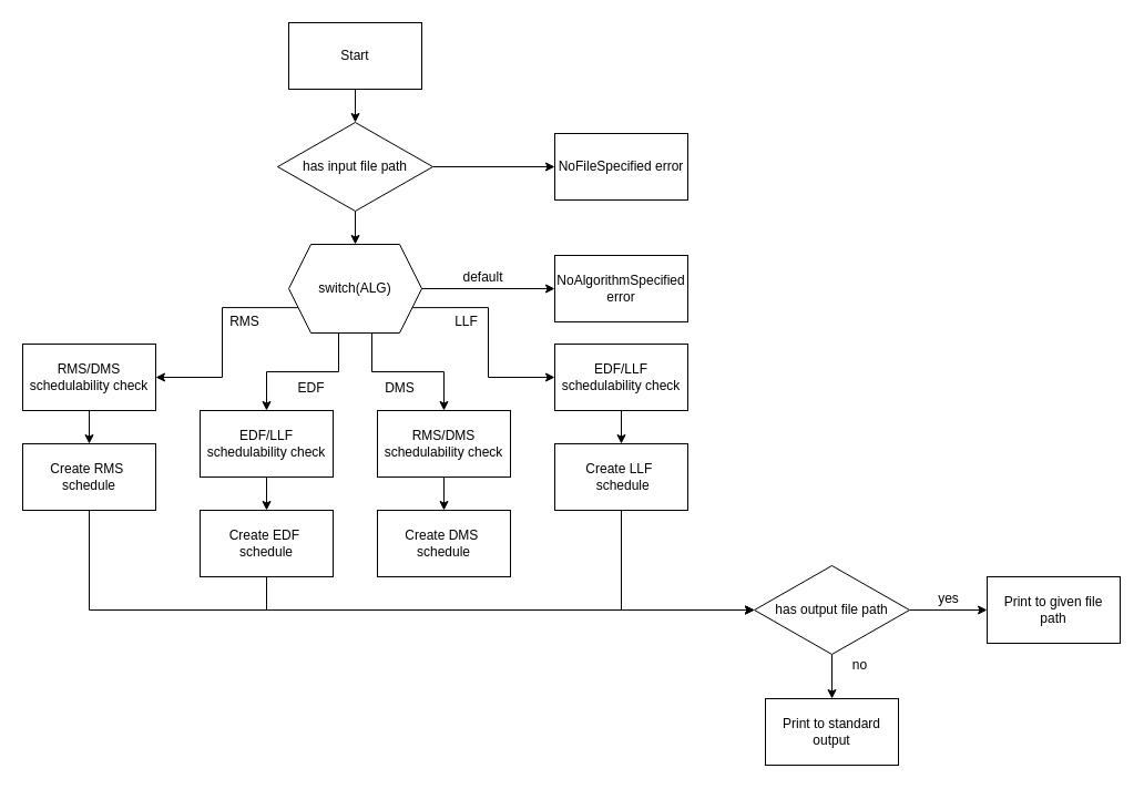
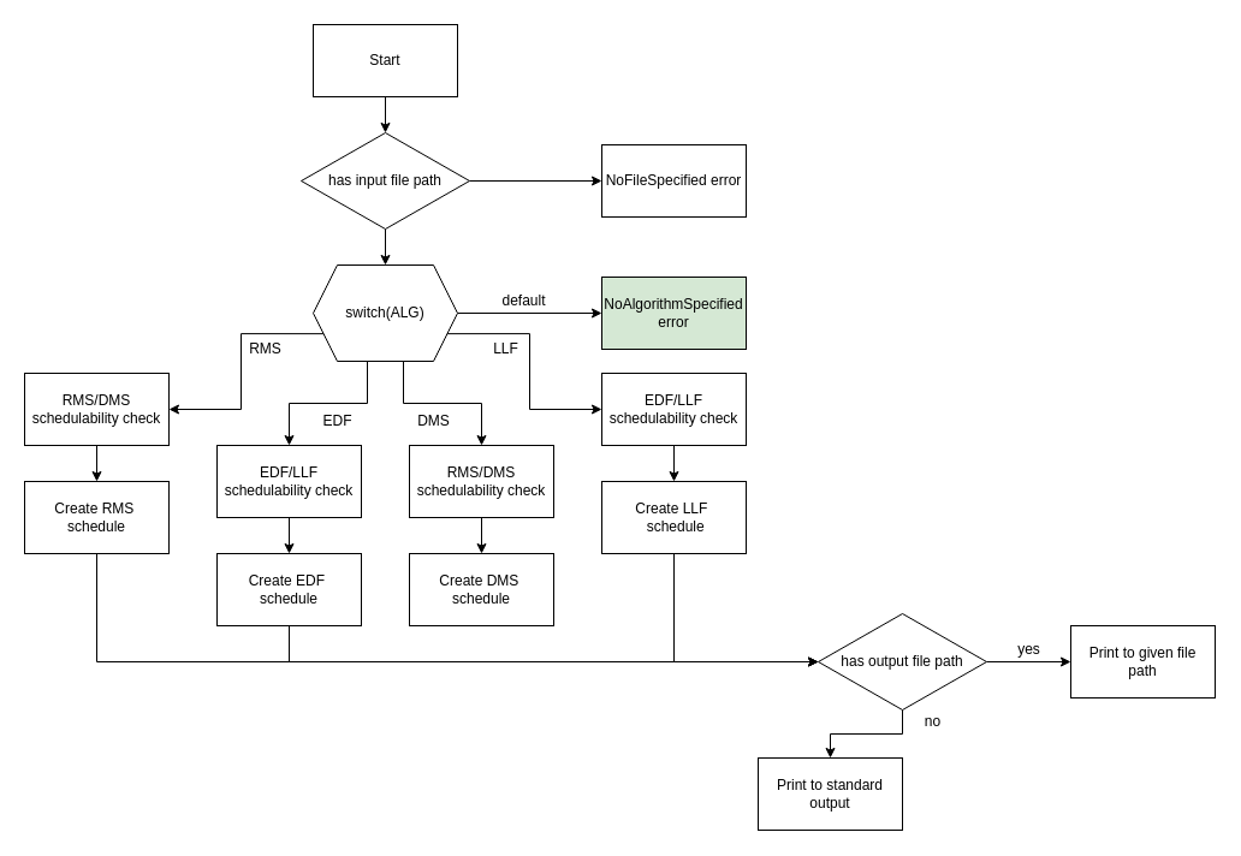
- <mxCell id="22" value="NoAlgorithmSpecified error" style="rounded=0;whiteSpace=wrap;html=1;" vertex="1" parent="1"><mxGeometry x="500" y="230" width="120" height="60" as="geometry" /></mxCell>
+ <mxCell id="22" value="NoAlgorithmSpecified error" style="rounded=0;whiteSpace=wrap;html=1;fillColor=#d5e8d4;" vertex="1" parent="1"><mxGeometry x="500" y="230" width="120" height="60" as="geometry" /></mxCell>
- <mxCell id="39" value="Print to standard&lt;br&gt;output" style="rounded=0;whiteSpace=wrap;html=1;" vertex="1" parent="1"><mxGeometry x="690" y="630" width="120" height="60" as="geometry" /></mxCell>
+ <mxCell id="39" value="Print to standard&lt;br&gt;output" style="rounded=0;whiteSpace=wrap;html=1;" vertex="1" parent="1"><mxGeometry x="630" y="630" width="120" height="60" as="geometry" /></mxCell>
